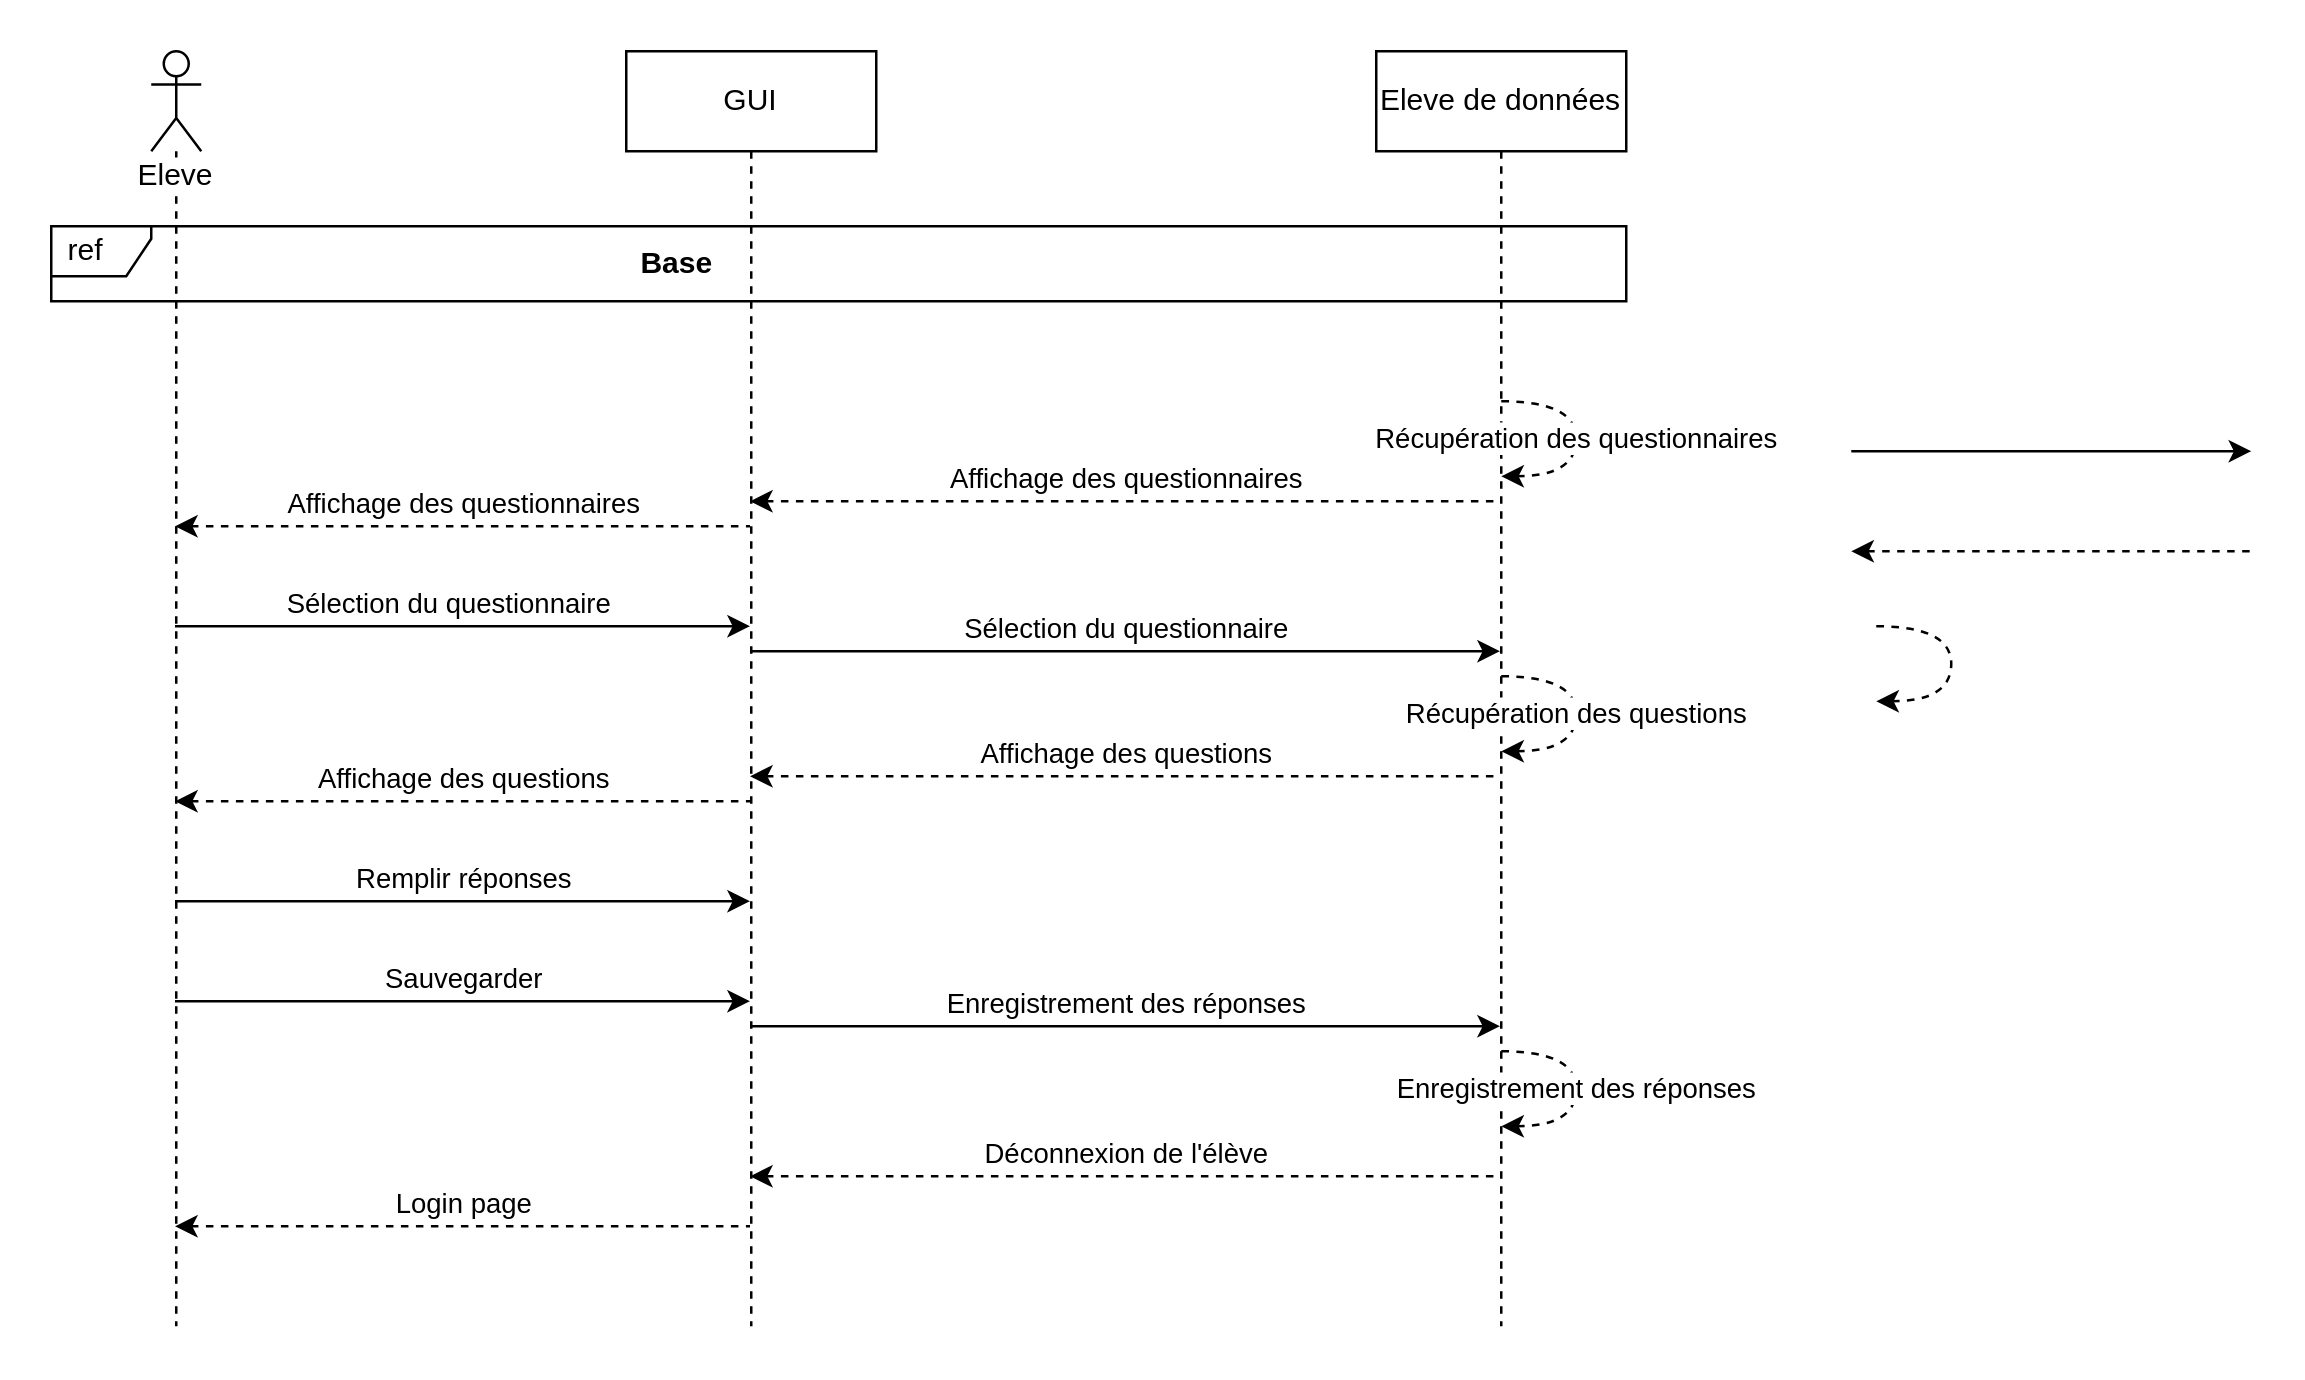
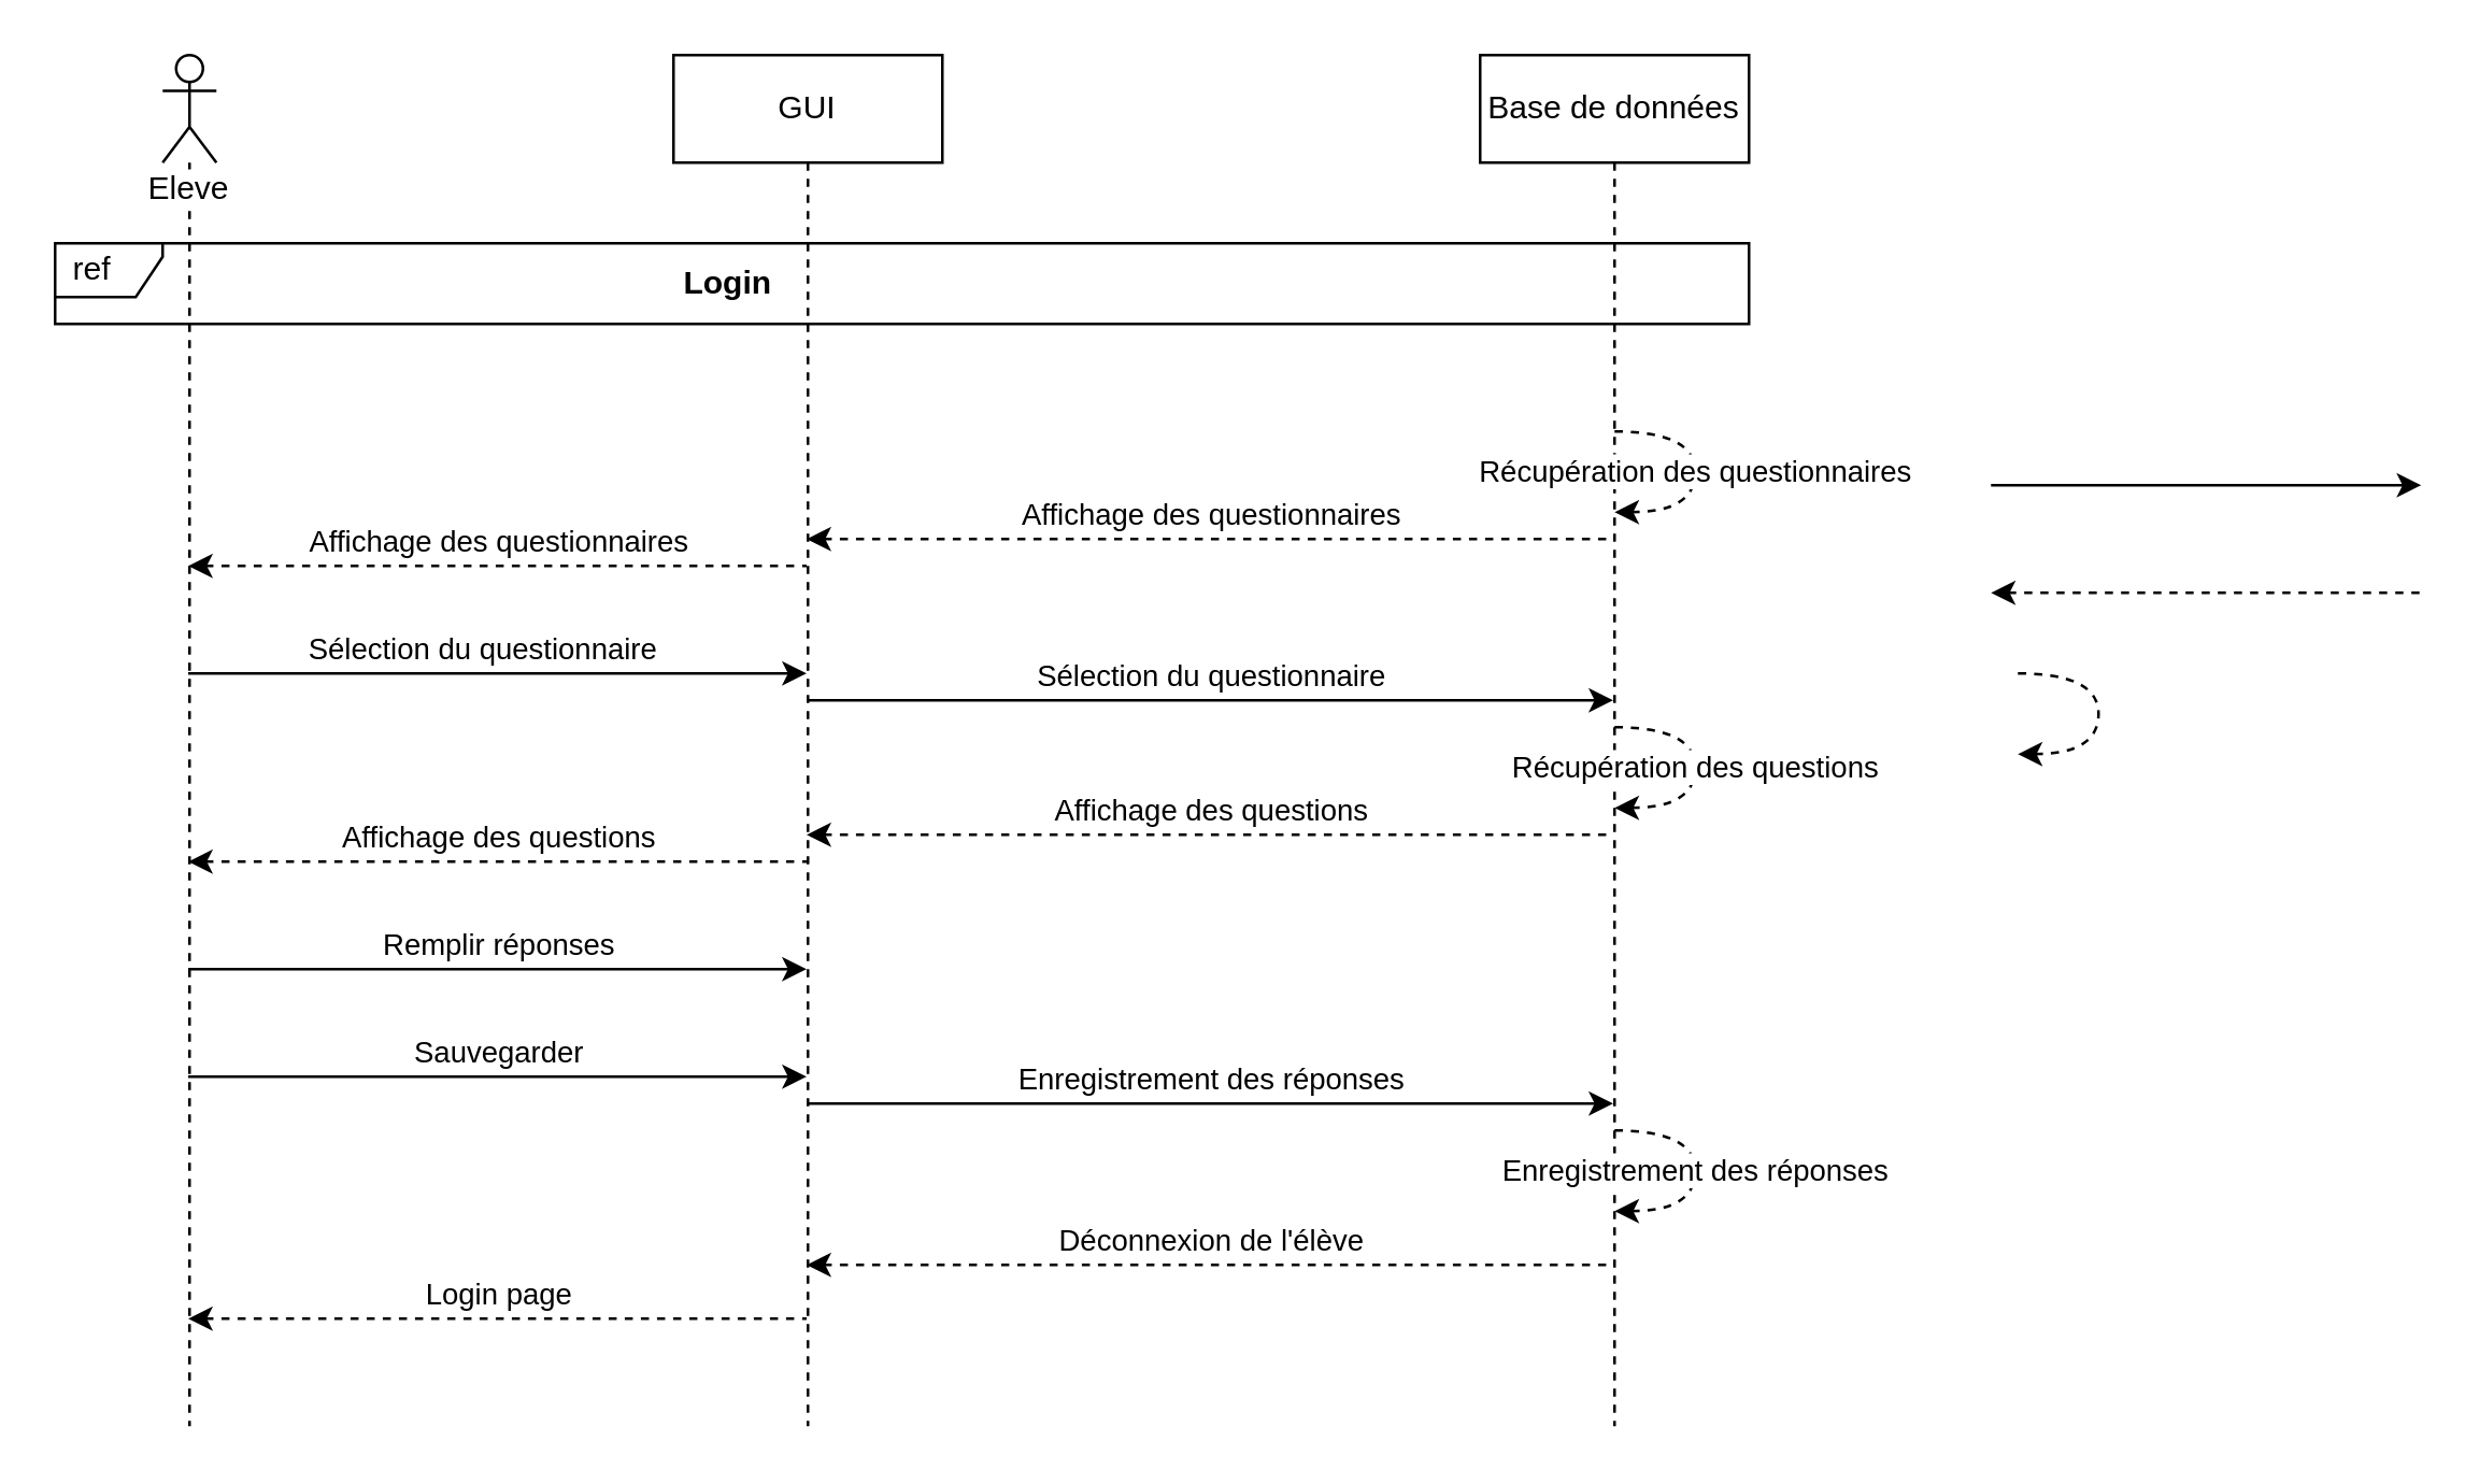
- <mxCell id="3" value="Eleve de données" style="shape=umlLifeline;perimeter=lifelinePerimeter;whiteSpace=wrap;html=1;container=1;collapsible=0;recursiveResize=0;outlineConnect=0;labelBackgroundColor=default;" vertex="1" parent="1"><mxGeometry x="550" y="20" width="100" height="510" as="geometry" /></mxCell>
+ <mxCell id="3" value="Base de données" style="shape=umlLifeline;perimeter=lifelinePerimeter;whiteSpace=wrap;html=1;container=1;collapsible=0;recursiveResize=0;outlineConnect=0;labelBackgroundColor=default;" vertex="1" parent="1"><mxGeometry x="550" y="20" width="100" height="510" as="geometry" /></mxCell>
- <mxCell id="23" value="Base" style="text;html=1;align=center;verticalAlign=middle;resizable=0;points=[];autosize=1;strokeColor=none;fillColor=none;fontStyle=1" vertex="1" parent="1"><mxGeometry x="245" y="95" width="50" height="20" as="geometry" /></mxCell>
+ <mxCell id="23" value="Login" style="text;html=1;align=center;verticalAlign=middle;resizable=0;points=[];autosize=1;strokeColor=none;fillColor=none;fontStyle=1" vertex="1" parent="1"><mxGeometry x="245" y="95" width="50" height="20" as="geometry" /></mxCell>
